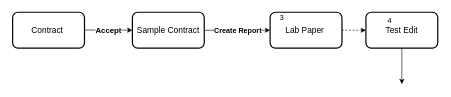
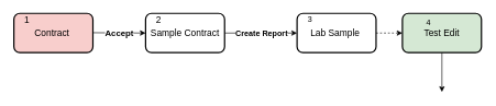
+ <mxCell id="6" value="1" style="text;html=1;strokeColor=none;fillColor=none;align=center;verticalAlign=middle;whiteSpace=wrap;rounded=0;fontSize=14;" vertex="1" parent="1"><mxGeometry x="20" y="20" width="40" height="20" as="geometry" /></mxCell>
+ <mxCell id="7" value="2" style="text;html=1;strokeColor=none;fillColor=none;align=center;verticalAlign=middle;whiteSpace=wrap;rounded=0;fontSize=14;" vertex="1" parent="1"><mxGeometry x="220" y="20" width="40" height="20" as="geometry" /></mxCell>
- <mxCell id="5" value="Contract&amp;nbsp;" style="rounded=1;whiteSpace=wrap;html=1;strokeWidth=2;fontSize=14;" vertex="1" parent="1"><mxGeometry x="20" y="20" width="120" height="60" as="geometry" /></mxCell>
+ <mxCell id="5" value="Contract&amp;nbsp;" style="rounded=1;whiteSpace=wrap;html=1;strokeWidth=2;fontSize=14;fillColor=#f8cecc;" vertex="1" parent="1"><mxGeometry x="20" y="20" width="120" height="60" as="geometry" /></mxCell>
- <mxCell id="10" value="&lt;font style=&quot;font-size: 14px&quot;&gt;Lab Paper&amp;nbsp;&lt;/font&gt;" style="rounded=1;whiteSpace=wrap;html=1;strokeWidth=2;fontSize=12;" vertex="1" parent="1"><mxGeometry x="450" y="20" width="120" height="60" as="geometry" /></mxCell>
+ <mxCell id="10" value="&lt;font style=&quot;font-size: 14px&quot;&gt;Lab Sample&amp;nbsp;&lt;/font&gt;" style="rounded=1;whiteSpace=wrap;html=1;strokeWidth=2;fontSize=12;" vertex="1" parent="1"><mxGeometry x="450" y="20" width="120" height="60" as="geometry" /></mxCell>
- <mxCell id="11" value="&lt;font style=&quot;font-size: 14px&quot;&gt;Test Edit&lt;/font&gt;" style="rounded=1;whiteSpace=wrap;html=1;strokeWidth=2;fontSize=12;" vertex="1" parent="1"><mxGeometry x="610" y="20" width="120" height="60" as="geometry" /></mxCell>
+ <mxCell id="11" value="&lt;font style=&quot;font-size: 14px&quot;&gt;Test Edit&lt;/font&gt;" style="rounded=1;whiteSpace=wrap;html=1;strokeWidth=2;fontSize=12;fillColor=#d5e8d4;" vertex="1" parent="1"><mxGeometry x="610" y="20" width="120" height="60" as="geometry" /></mxCell>
